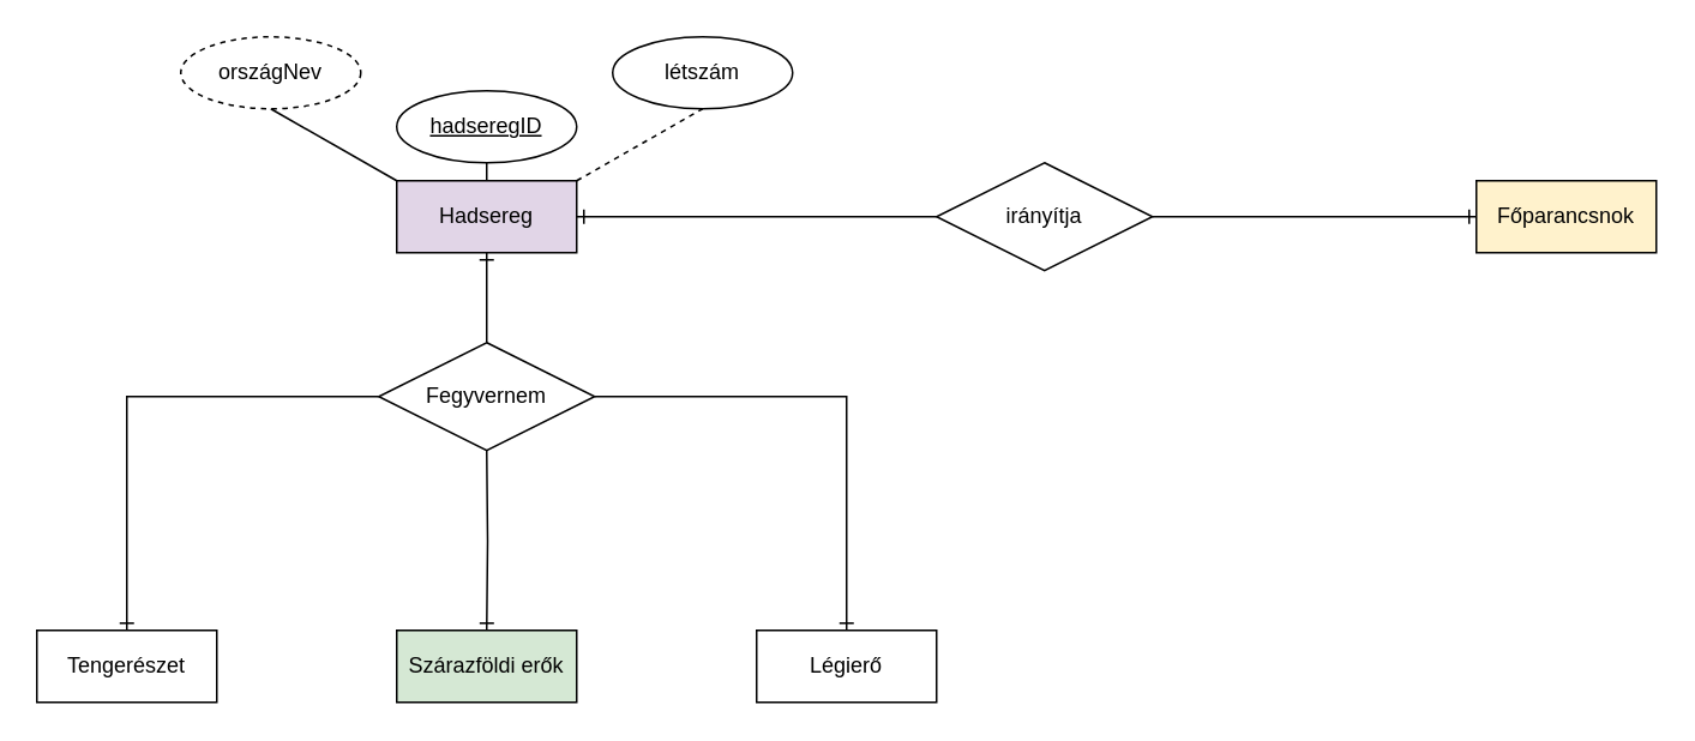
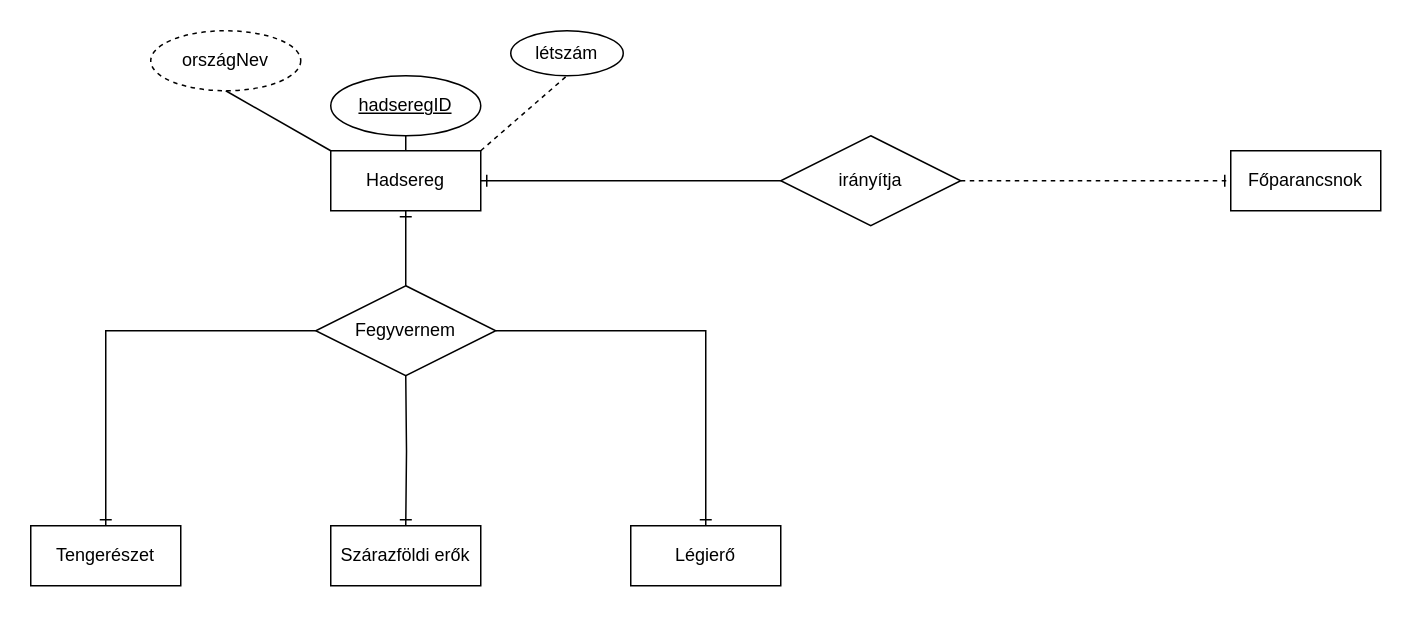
- <mxCell id="4" value="létszám" style="ellipse;whiteSpace=wrap;html=1;align=center;" vertex="1" parent="1"><mxGeometry x="340" y="20" width="100" height="40" as="geometry" /></mxCell>
+ <mxCell id="4" value="létszám" style="ellipse;whiteSpace=wrap;html=1;align=center;" vertex="1" parent="1"><mxGeometry x="340" y="20" width="75" height="30" as="geometry" /></mxCell>
- <mxCell id="2" value="Hadsereg" style="whiteSpace=wrap;html=1;align=center;fillColor=#e1d5e7;" vertex="1" parent="1"><mxGeometry x="220" y="100" width="100" height="40" as="geometry" /></mxCell>
+ <mxCell id="2" value="Hadsereg" style="whiteSpace=wrap;html=1;align=center;" vertex="1" parent="1"><mxGeometry x="220" y="100" width="100" height="40" as="geometry" /></mxCell>
- <mxCell id="19" value="" style="edgeStyle=orthogonalEdgeStyle;fontSize=12;html=1;endArrow=ERone;endFill=1;rounded=0;exitX=1;exitY=0.5;exitDx=0;exitDy=0;entryX=0;entryY=0.5;entryDx=0;entryDy=0;" edge="1" parent="1" source="17" target="16"><mxGeometry width="100" height="100" relative="1" as="geometry"><mxPoint x="260" y="430" as="sourcePoint" /><mxPoint x="360" y="330" as="targetPoint" /></mxGeometry></mxCell>
+ <mxCell id="19" value="" style="edgeStyle=orthogonalEdgeStyle;fontSize=12;html=1;endArrow=ERone;endFill=1;rounded=0;exitX=1;exitY=0.5;exitDx=0;exitDy=0;entryX=0;entryY=0.5;entryDx=0;entryDy=0;dashed=1;" edge="1" parent="1" source="17" target="16"><mxGeometry width="100" height="100" relative="1" as="geometry"><mxPoint x="260" y="430" as="sourcePoint" /><mxPoint x="360" y="330" as="targetPoint" /></mxGeometry></mxCell>
- <mxCell id="16" value="Főparancsnok" style="whiteSpace=wrap;html=1;align=center;fillColor=#fff2cc;" vertex="1" parent="1"><mxGeometry x="820" y="100" width="100" height="40" as="geometry" /></mxCell>
+ <mxCell id="16" value="Főparancsnok" style="whiteSpace=wrap;html=1;align=center;" vertex="1" parent="1"><mxGeometry x="820" y="100" width="100" height="40" as="geometry" /></mxCell>
- <mxCell id="6" value="Szárazföldi erők" style="whiteSpace=wrap;html=1;align=center;fillColor=#d5e8d4;" vertex="1" parent="1"><mxGeometry x="220" y="350" width="100" height="40" as="geometry" /></mxCell>
+ <mxCell id="6" value="Szárazföldi erők" style="whiteSpace=wrap;html=1;align=center;" vertex="1" parent="1"><mxGeometry x="220" y="350" width="100" height="40" as="geometry" /></mxCell>
